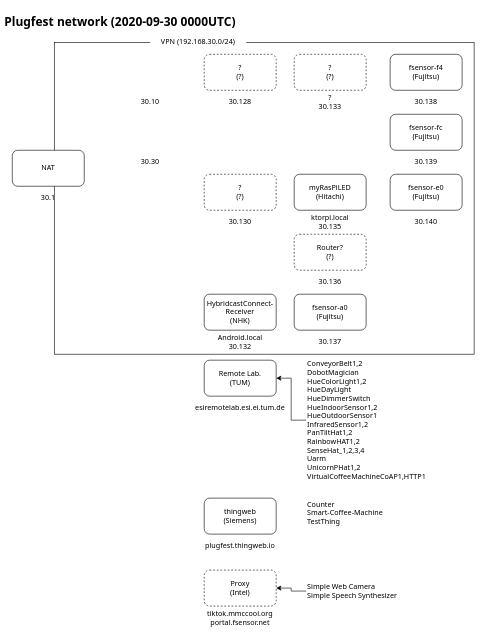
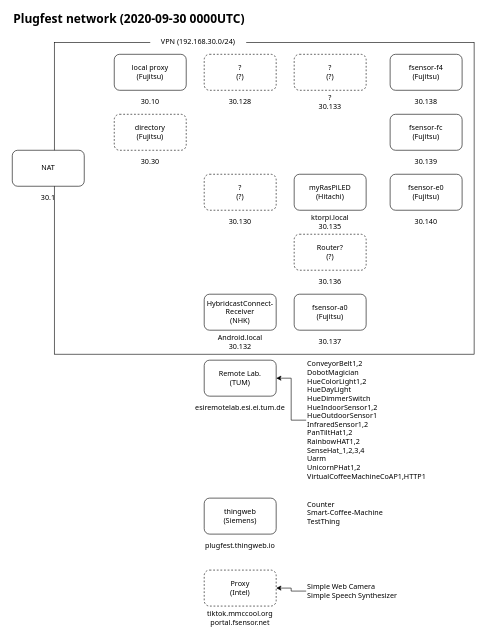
- <mxCell id="25" value="Plugfest network (2020-09-30 0000UTC)" style="text;html=1;strokeColor=none;fillColor=none;align=left;verticalAlign=middle;whiteSpace=wrap;rounded=0;fontFamily=Noto Sans;fontSource=https%3A%2F%2Ffonts.googleapis.com%2Fcss%3Ffamily%3DNoto%2BSans;fontStyle=1;fontSize=20;" parent="1" vertex="1"><mxGeometry x="5" y="25" width="450" height="20" as="geometry" /></mxCell>
+ <mxCell id="25" value="Plugfest network (2020-09-30 0000UTC)" style="text;html=1;strokeColor=none;fillColor=none;align=left;verticalAlign=middle;whiteSpace=wrap;rounded=0;fontFamily=Noto Sans;fontSource=https%3A%2F%2Ffonts.googleapis.com%2Fcss%3Ffamily%3DNoto%2BSans;fontStyle=1;fontSize=20;" parent="1" vertex="1"><mxGeometry x="20" y="20" width="450" height="20" as="geometry" /></mxCell>
+ <mxCell id="36" value="local proxy&lt;br&gt;(Fujitsu)" style="rounded=1;whiteSpace=wrap;html=1;fontFamily=Noto Sans;fontSource=https%3A%2F%2Ffonts.googleapis.com%2Fcss%3Ffamily%3DNoto%2BSans;" vertex="1" parent="35"><mxGeometry width="120" height="60" as="geometry" /></mxCell>
+ <mxCell id="39" value="directory&lt;br&gt;(Fujitsu)" style="rounded=1;whiteSpace=wrap;html=1;fontFamily=Noto Sans;fontSource=https%3A%2F%2Ffonts.googleapis.com%2Fcss%3Ffamily%3DNoto%2BSans;dashed=1;" vertex="1" parent="38"><mxGeometry width="120" height="60" as="geometry" /></mxCell>
